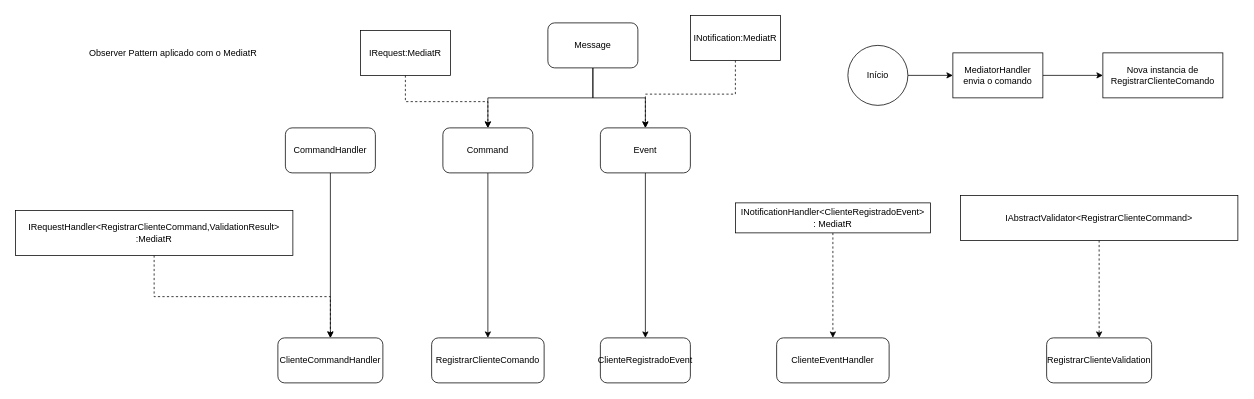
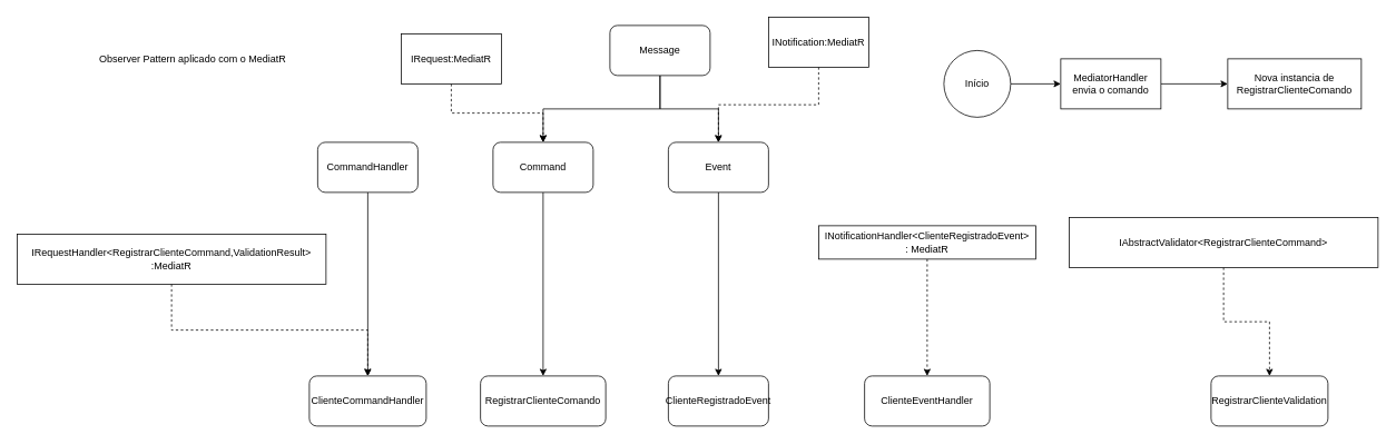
- <mxCell id="19" value="RegistrarClienteValidation" style="rounded=1;whiteSpace=wrap;html=1;" vertex="1" parent="1"><mxGeometry x="1395" y="450" width="140" height="60" as="geometry" /></mxCell>
+ <mxCell id="19" value="RegistrarClienteValidation" style="rounded=1;whiteSpace=wrap;html=1;" vertex="1" parent="1"><mxGeometry x="1450" y="450" width="140" height="60" as="geometry" /></mxCell>
